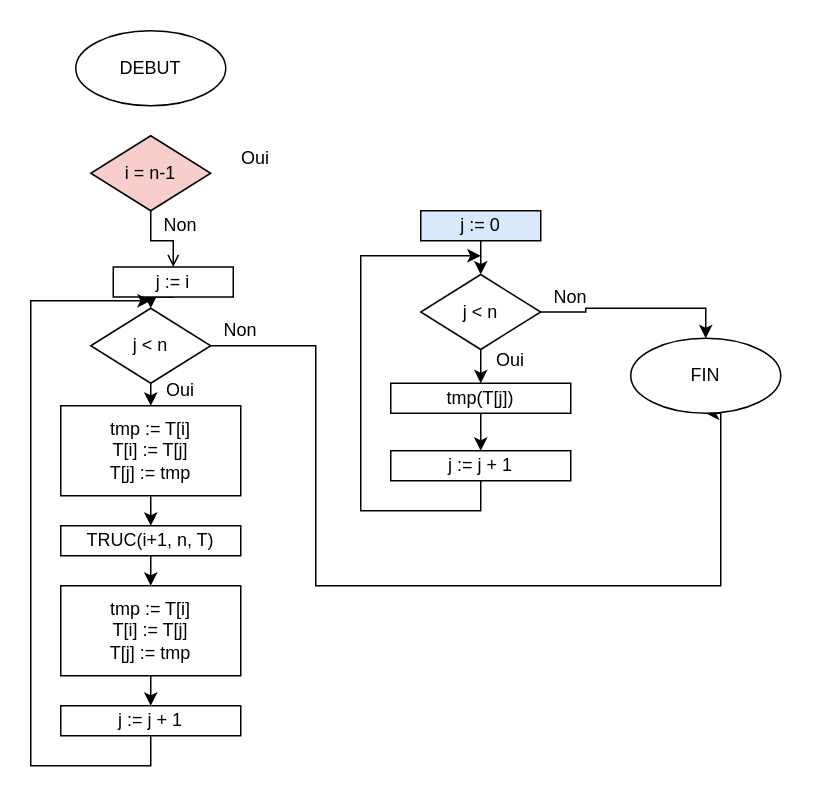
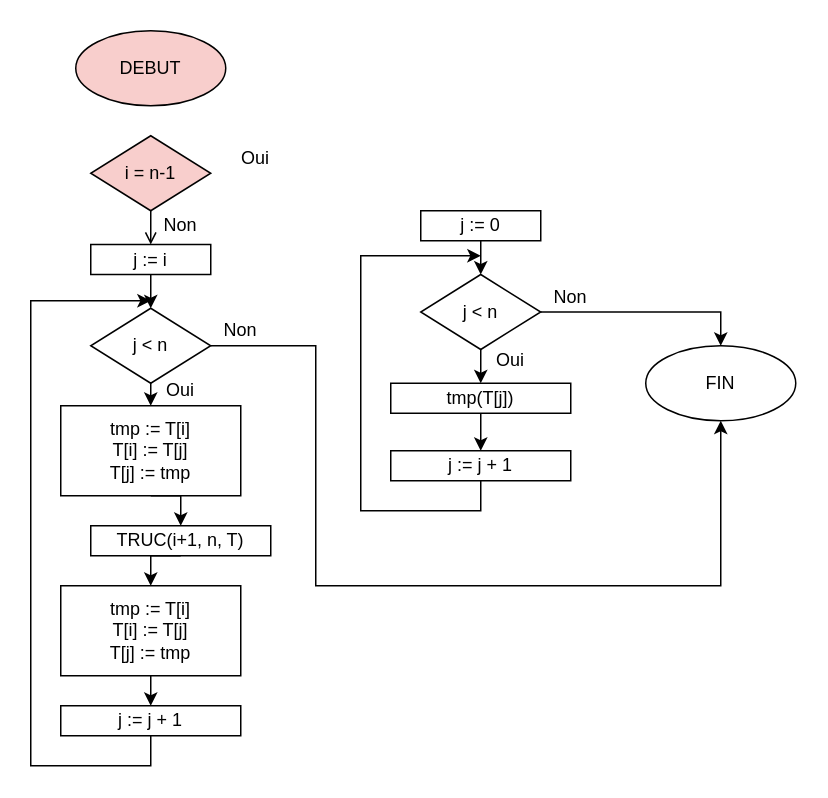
- <mxCell id="4" value="DEBUT" style="ellipse;whiteSpace=wrap;html=1;" vertex="1" parent="1"><mxGeometry x="50" y="20" width="100" height="50" as="geometry" /></mxCell>
+ <mxCell id="4" value="DEBUT" style="ellipse;whiteSpace=wrap;html=1;fillColor=#f8cecc;" vertex="1" parent="1"><mxGeometry x="50" y="20" width="100" height="50" as="geometry" /></mxCell>
- <mxCell id="19" value="j := 0" style="rounded=0;whiteSpace=wrap;html=1;fillColor=#dae8fc;" vertex="1" parent="1"><mxGeometry x="280" y="140" width="80" height="20" as="geometry" /></mxCell>
+ <mxCell id="19" value="j := 0" style="rounded=0;whiteSpace=wrap;html=1;" vertex="1" parent="1"><mxGeometry x="280" y="140" width="80" height="20" as="geometry" /></mxCell>
- <mxCell id="3" value="&lt;div&gt;j := i&lt;br&gt;&lt;/div&gt;" style="rounded=0;whiteSpace=wrap;html=1;" vertex="1" parent="1"><mxGeometry x="75" y="177.5" width="80" height="20" as="geometry" /></mxCell>
+ <mxCell id="3" value="&lt;div&gt;j := i&lt;br&gt;&lt;/div&gt;" style="rounded=0;whiteSpace=wrap;html=1;" vertex="1" parent="1"><mxGeometry x="60" y="162.5" width="80" height="20" as="geometry" /></mxCell>
- <mxCell id="27" value="FIN" style="ellipse;whiteSpace=wrap;html=1;" vertex="1" parent="1"><mxGeometry x="420" y="225" width="100" height="50" as="geometry" /></mxCell>
+ <mxCell id="27" value="FIN" style="ellipse;whiteSpace=wrap;html=1;" vertex="1" parent="1"><mxGeometry x="430" y="230" width="100" height="50" as="geometry" /></mxCell>
- <mxCell id="13" value="TRUC(i+1, n, T)" style="rounded=0;whiteSpace=wrap;html=1;" vertex="1" parent="1"><mxGeometry x="40" y="350" width="120" height="20" as="geometry" /></mxCell>
+ <mxCell id="13" value="TRUC(i+1, n, T)" style="rounded=0;whiteSpace=wrap;html=1;" vertex="1" parent="1"><mxGeometry x="60" y="350" width="120" height="20" as="geometry" /></mxCell>
